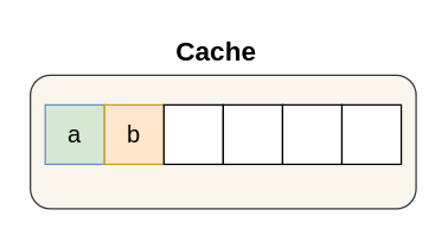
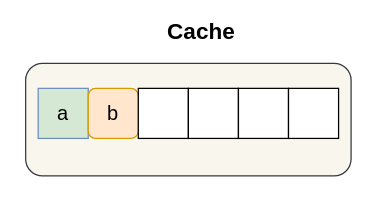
- <mxCell id="9" value="Cache" style="text;html=1;align=center;verticalAlign=middle;resizable=0;points=[];autosize=1;fontSize=18;fontStyle=1" vertex="1" parent="1"><mxGeometry x="110" y="20" width="70" height="30" as="geometry" /></mxCell>
+ <mxCell id="9" value="Cache" style="text;html=1;align=center;verticalAlign=middle;resizable=0;points=[];autosize=1;fontSize=18;fontStyle=1" vertex="1" parent="1"><mxGeometry x="125" y="10" width="70" height="30" as="geometry" /></mxCell>
- <mxCell id="4" value="b" style="rounded=0;whiteSpace=wrap;html=1;fillColor=#ffe6cc;strokeColor=#d79b00;fontSize=16;" vertex="1" parent="1"><mxGeometry x="70" y="70" width="40" height="40" as="geometry" /></mxCell>
+ <mxCell id="4" value="b" style="whiteSpace=wrap;html=1;fillColor=#ffe6cc;strokeColor=#d79b00;fontSize=16;rounded=1;" vertex="1" parent="1"><mxGeometry x="70" y="70" width="40" height="40" as="geometry" /></mxCell>
